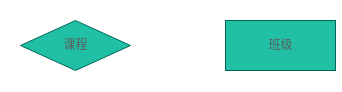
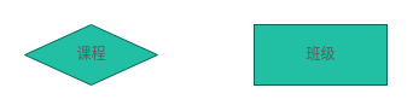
- <mxCell id="3" value="班级" style="html=1;fillColor=#21C0A5;strokeColor=#006658;fontColor=#5C5C5C;" parent="1" vertex="1"><mxGeometry x="225" y="20" width="110" height="50" as="geometry" /></mxCell>
+ <mxCell id="3" value="班级" style="html=1;fillColor=#21C0A5;strokeColor=#006658;fontColor=#5C5C5C;" parent="1" vertex="1"><mxGeometry x="210" y="20" width="110" height="50" as="geometry" /></mxCell>
